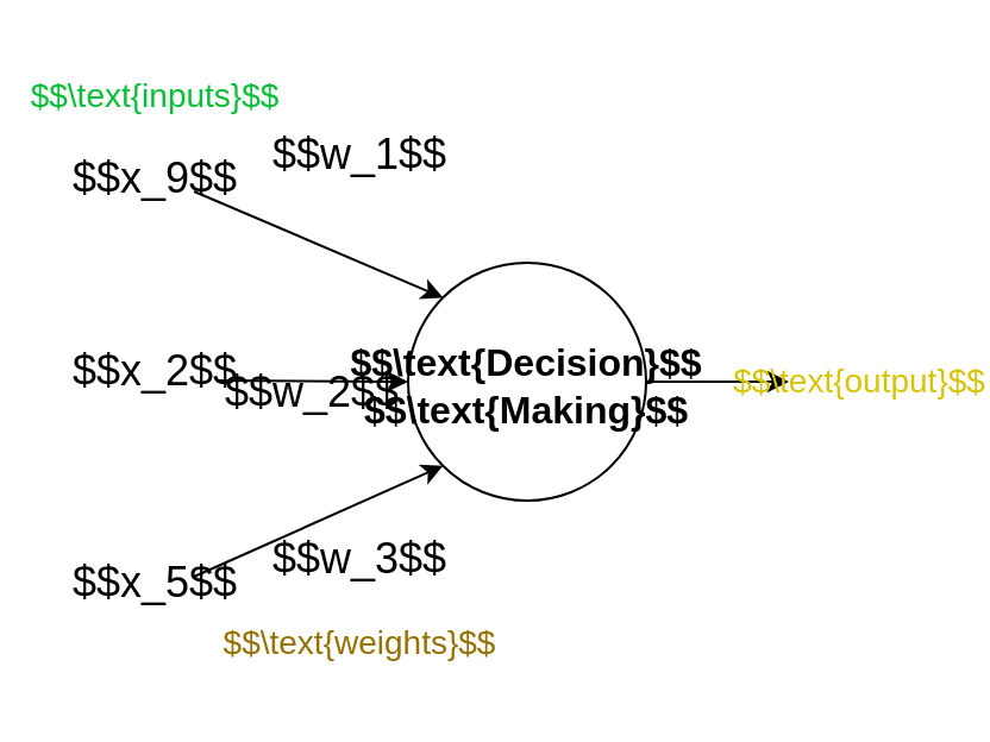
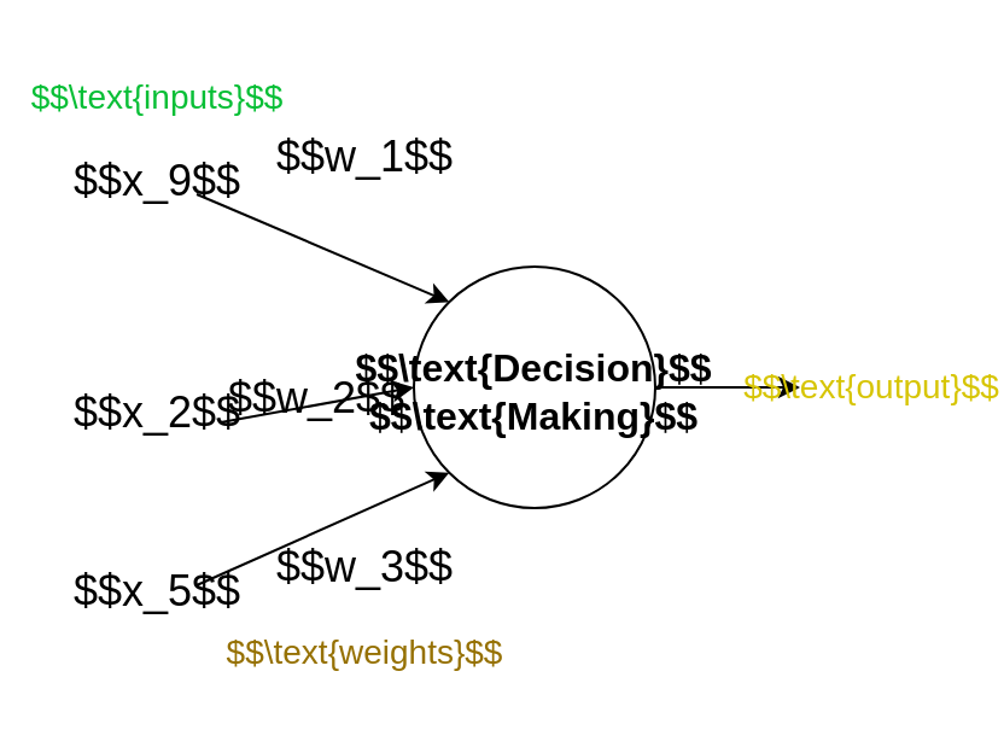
- <mxCell id="8" value="&lt;font style=&quot;font-size: 18px;&quot;&gt;$$x_2$$&lt;/font&gt;" style="text;html=1;strokeColor=none;fillColor=none;align=center;verticalAlign=middle;whiteSpace=wrap;rounded=0;" parent="1" vertex="1"><mxGeometry x="35" y="131" width="60" height="50" as="geometry" /></mxCell>
+ <mxCell id="8" value="&lt;font style=&quot;font-size: 18px;&quot;&gt;$$x_2$$&lt;/font&gt;" style="text;html=1;strokeColor=none;fillColor=none;align=center;verticalAlign=middle;whiteSpace=wrap;rounded=0;" parent="1" vertex="1"><mxGeometry x="35" y="146" width="60" height="50" as="geometry" /></mxCell>
